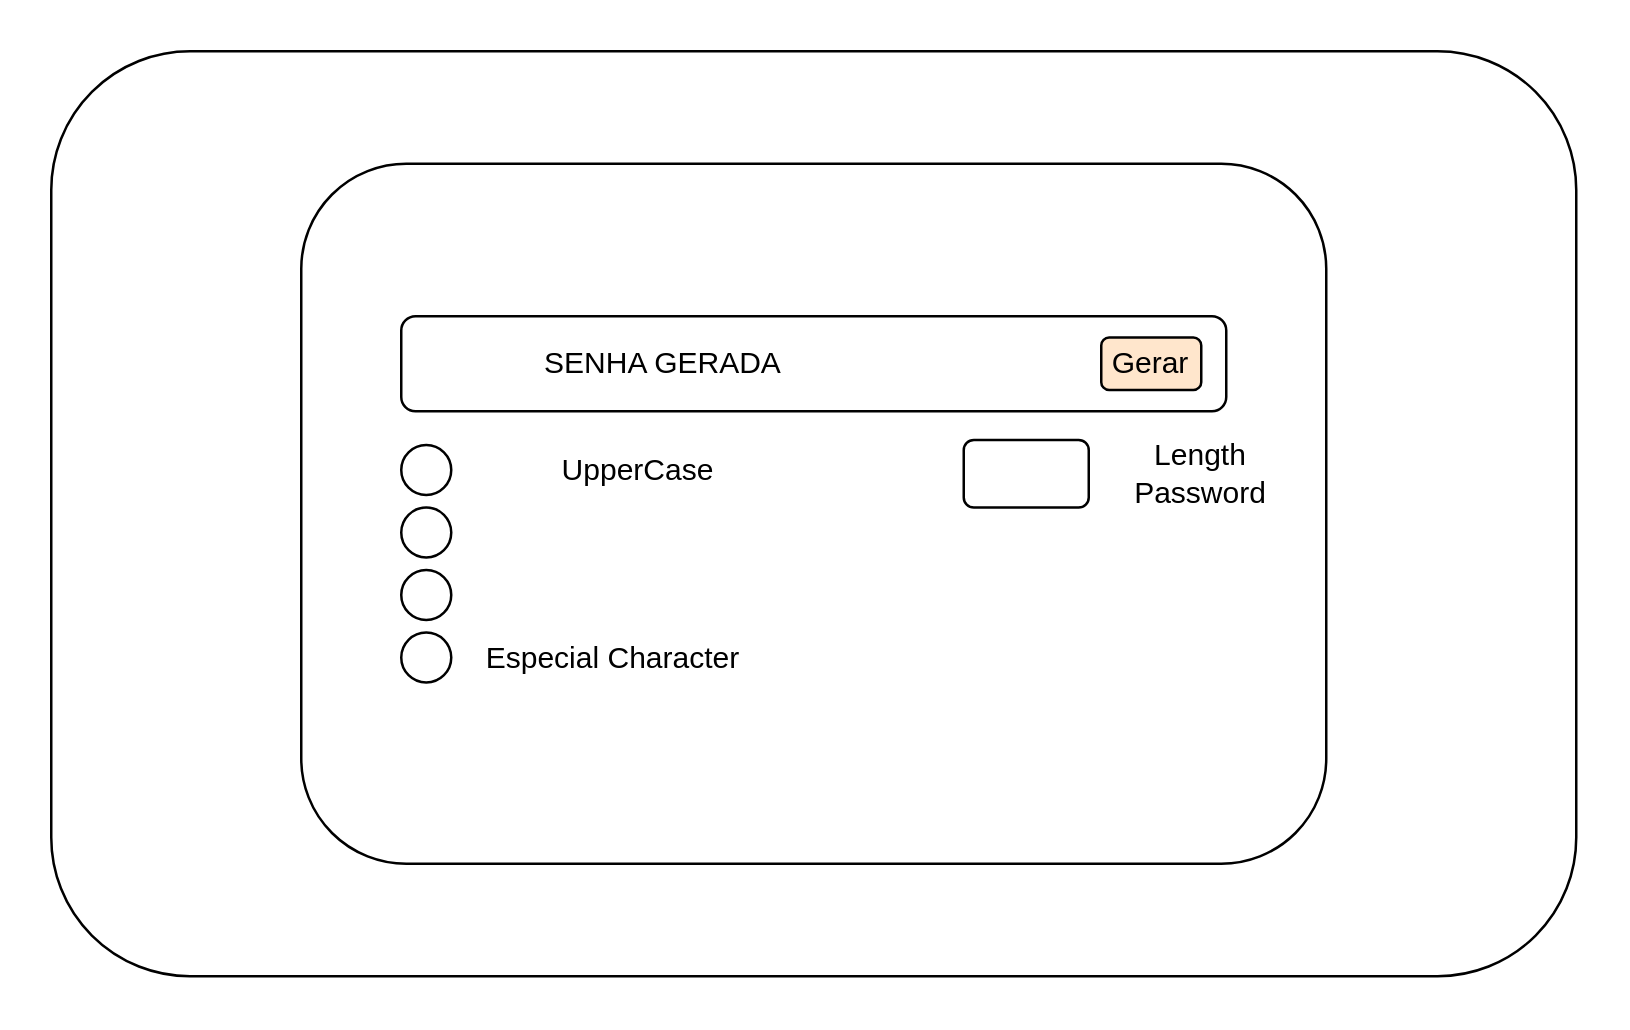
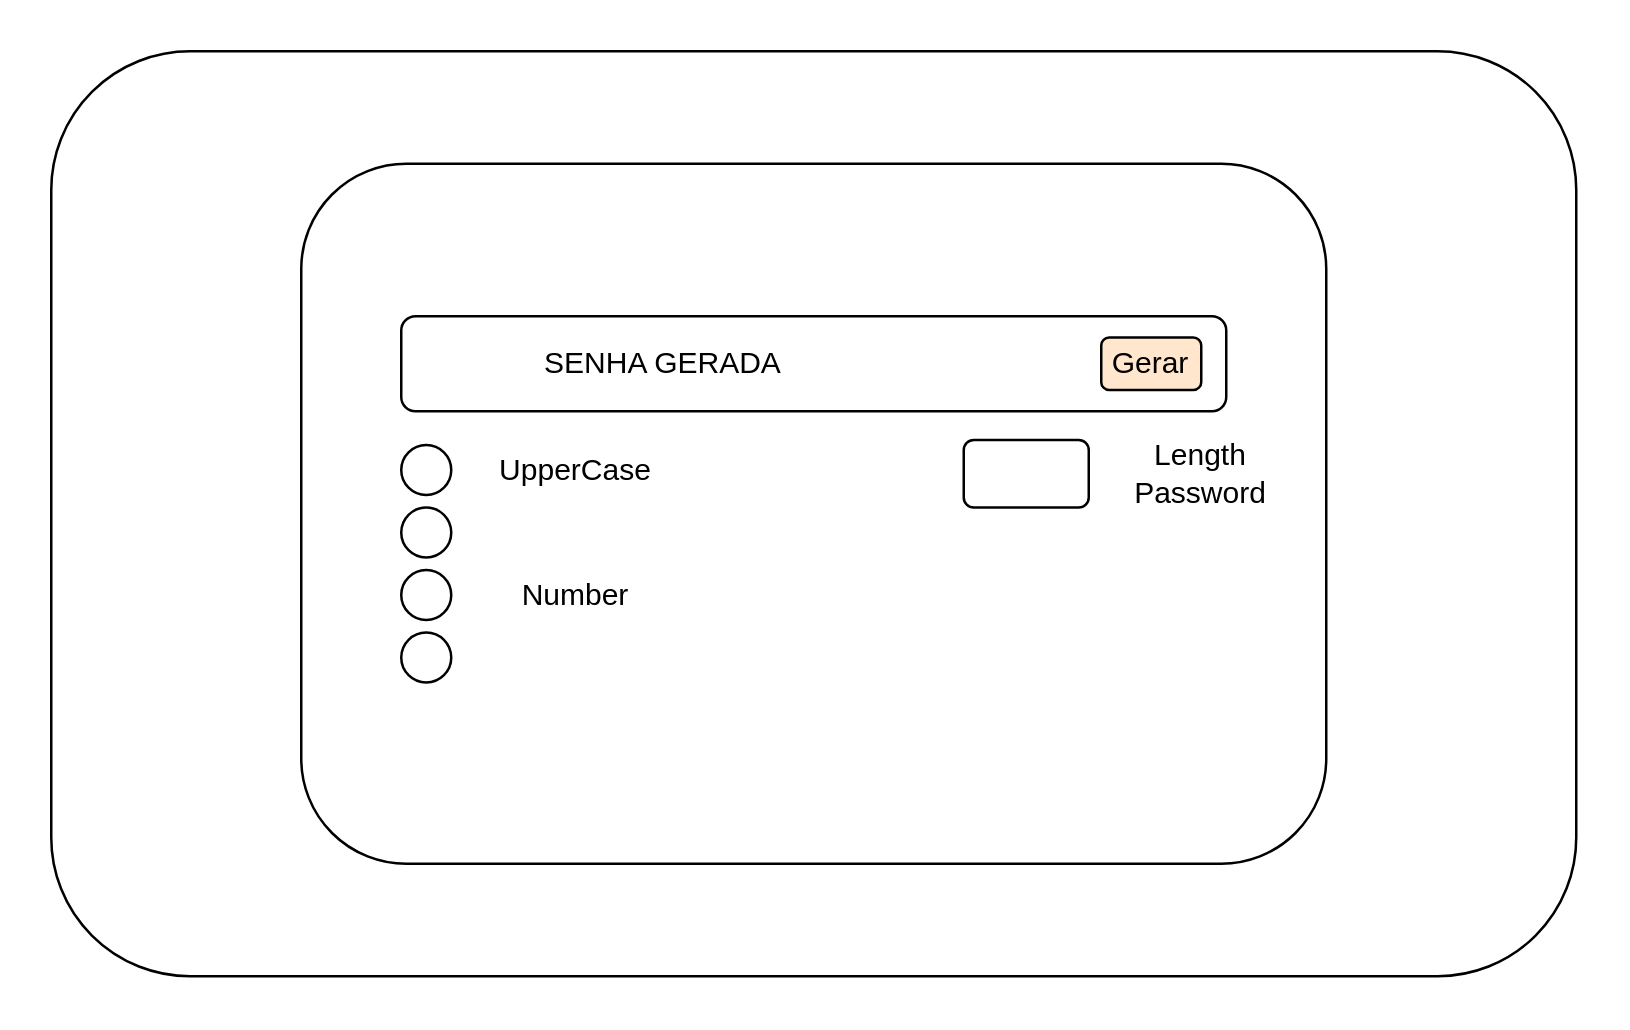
- <mxCell id="8" value="UpperCase" style="text;html=1;strokeColor=none;fillColor=none;align=center;verticalAlign=middle;whiteSpace=wrap;rounded=0;" vertex="1" parent="1"><mxGeometry x="215" y="175" width="80" height="25" as="geometry" /></mxCell>
+ <mxCell id="8" value="UpperCase" style="text;html=1;strokeColor=none;fillColor=none;align=center;verticalAlign=middle;whiteSpace=wrap;rounded=0;" vertex="1" parent="1"><mxGeometry x="190" y="175" width="80" height="25" as="geometry" /></mxCell>
+ <mxCell id="11" value="Number" style="text;html=1;strokeColor=none;fillColor=none;align=center;verticalAlign=middle;whiteSpace=wrap;rounded=0;" vertex="1" parent="1"><mxGeometry x="190" y="225" width="80" height="25" as="geometry" /></mxCell>
- <mxCell id="13" value="Especial Character" style="text;html=1;strokeColor=none;fillColor=none;align=center;verticalAlign=middle;whiteSpace=wrap;rounded=0;" vertex="1" parent="1"><mxGeometry x="190" y="250" width="110" height="25" as="geometry" /></mxCell>
